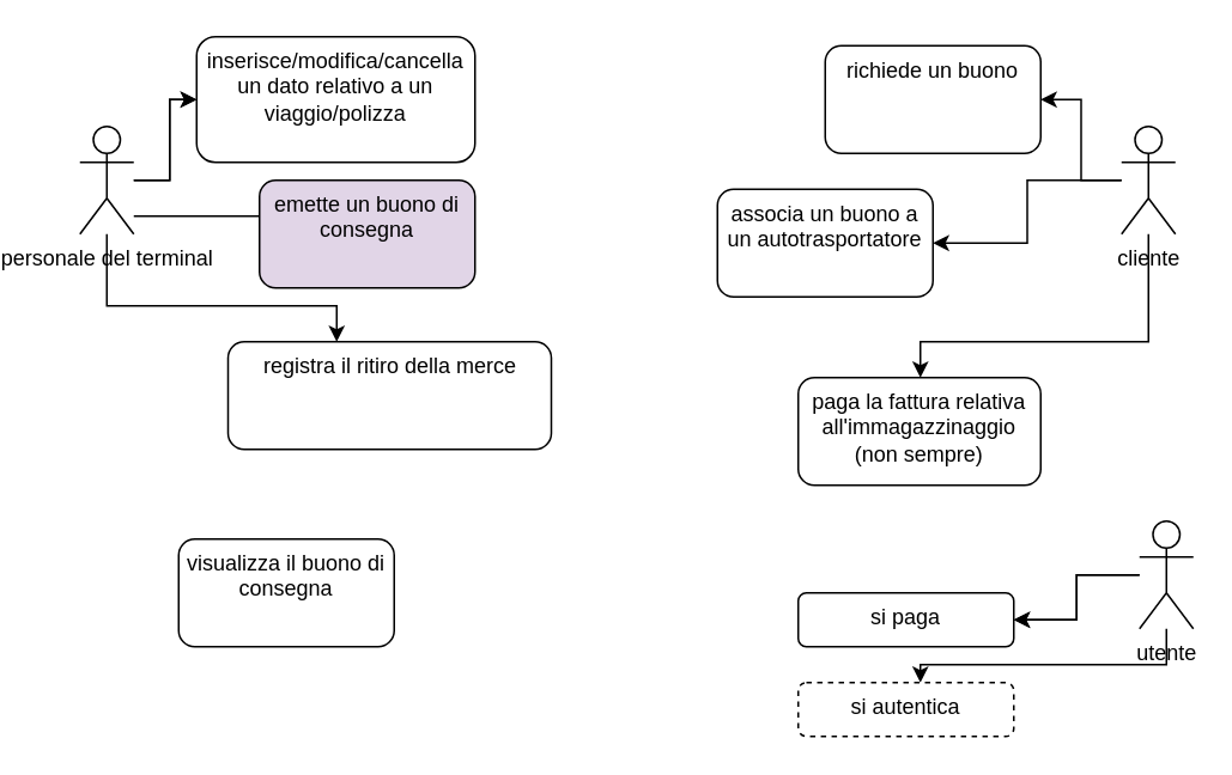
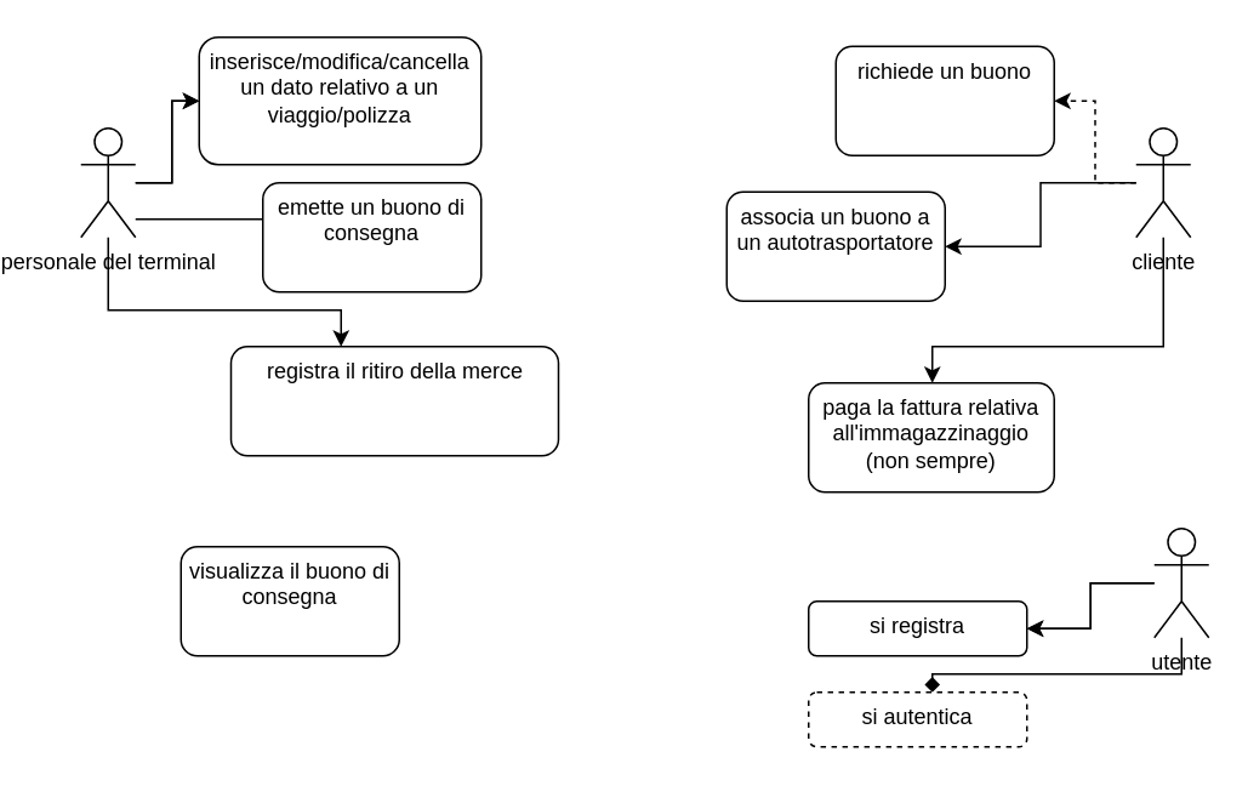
- <mxCell id="10" value="" style="edgeStyle=orthogonalEdgeStyle;rounded=0;orthogonalLoop=1;jettySize=auto;html=1;" edge="1" parent="1" source="13" target="14"><mxGeometry relative="1" as="geometry" /></mxCell>
+ <mxCell id="10" value="" style="edgeStyle=orthogonalEdgeStyle;rounded=0;orthogonalLoop=1;jettySize=auto;html=1;dashed=1;" edge="1" parent="1" source="13" target="14"><mxGeometry relative="1" as="geometry" /></mxCell>
- <mxCell id="8" value="emette un buono di consegna" style="rounded=1;whiteSpace=wrap;html=1;verticalAlign=top;fillColor=#e1d5e7;" vertex="1" parent="1"><mxGeometry x="120" y="100" width="120" height="60" as="geometry" /></mxCell>
+ <mxCell id="8" value="emette un buono di consegna" style="rounded=1;whiteSpace=wrap;html=1;verticalAlign=top;" vertex="1" parent="1"><mxGeometry x="120" y="100" width="120" height="60" as="geometry" /></mxCell>
- <mxCell id="23" value="si paga" style="rounded=1;whiteSpace=wrap;html=1;verticalAlign=top;" vertex="1" parent="1"><mxGeometry x="420" y="330" width="120" height="30" as="geometry" /></mxCell>
+ <mxCell id="23" value="si registra" style="rounded=1;whiteSpace=wrap;html=1;verticalAlign=top;" vertex="1" parent="1"><mxGeometry x="420" y="330" width="120" height="30" as="geometry" /></mxCell>
- <mxCell id="19" value="" style="edgeStyle=orthogonalEdgeStyle;rounded=0;orthogonalLoop=1;jettySize=auto;html=1;" edge="1" parent="1" source="20" target="21"><mxGeometry relative="1" as="geometry"><Array as="points"><mxPoint x="625" y="370" /><mxPoint x="488" y="370" /></Array></mxGeometry></mxCell>
+ <mxCell id="19" value="" style="edgeStyle=orthogonalEdgeStyle;rounded=0;orthogonalLoop=1;jettySize=auto;html=1;endArrow=diamond;" edge="1" parent="1" source="20" target="21"><mxGeometry relative="1" as="geometry"><Array as="points"><mxPoint x="625" y="370" /><mxPoint x="488" y="370" /></Array></mxGeometry></mxCell>
